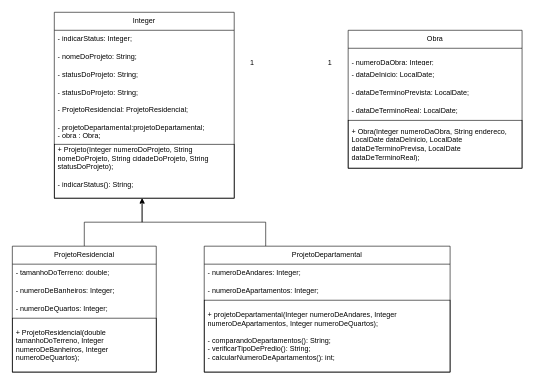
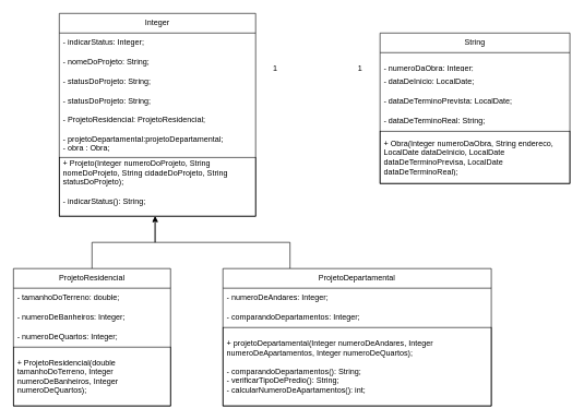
- <mxCell id="8" value="Obra" style="swimlane;fontStyle=0;childLayout=stackLayout;horizontal=1;startSize=30;horizontalStack=0;resizeParent=1;resizeParentMax=0;resizeLast=0;collapsible=1;marginBottom=0;whiteSpace=wrap;html=1;" parent="1" vertex="1"><mxGeometry x="580" y="50" width="290" height="230" as="geometry" /></mxCell>
+ <mxCell id="8" value="String" style="swimlane;fontStyle=0;childLayout=stackLayout;horizontal=1;startSize=30;horizontalStack=0;resizeParent=1;resizeParentMax=0;resizeLast=0;collapsible=1;marginBottom=0;whiteSpace=wrap;html=1;" parent="1" vertex="1"><mxGeometry x="580" y="50" width="290" height="230" as="geometry" /></mxCell>
- <mxCell id="12" value="- dataDeTerminoReal: LocalDate;" style="text;strokeColor=none;fillColor=none;align=left;verticalAlign=middle;spacingLeft=4;spacingRight=4;overflow=hidden;points=[[0,0.5],[1,0.5]];portConstraint=eastwest;rotatable=0;whiteSpace=wrap;html=1;" parent="8" vertex="1"><mxGeometry y="120" width="290" height="30" as="geometry" /></mxCell>
+ <mxCell id="12" value="- dataDeTerminoReal: String;" style="text;strokeColor=none;fillColor=none;align=left;verticalAlign=middle;spacingLeft=4;spacingRight=4;overflow=hidden;points=[[0,0.5],[1,0.5]];portConstraint=eastwest;rotatable=0;whiteSpace=wrap;html=1;" parent="8" vertex="1"><mxGeometry y="120" width="290" height="30" as="geometry" /></mxCell>
- <mxCell id="25" value="- numeroDeApartamentos: Integer;" style="text;strokeColor=none;fillColor=none;align=left;verticalAlign=middle;spacingLeft=4;spacingRight=4;overflow=hidden;points=[[0,0.5],[1,0.5]];portConstraint=eastwest;rotatable=0;whiteSpace=wrap;html=1;" parent="23" vertex="1"><mxGeometry y="60" width="410" height="30" as="geometry" /></mxCell>
+ <mxCell id="25" value="- comparandoDepartamentos: Integer;" style="text;strokeColor=none;fillColor=none;align=left;verticalAlign=middle;spacingLeft=4;spacingRight=4;overflow=hidden;points=[[0,0.5],[1,0.5]];portConstraint=eastwest;rotatable=0;whiteSpace=wrap;html=1;" parent="23" vertex="1"><mxGeometry y="60" width="410" height="30" as="geometry" /></mxCell>
